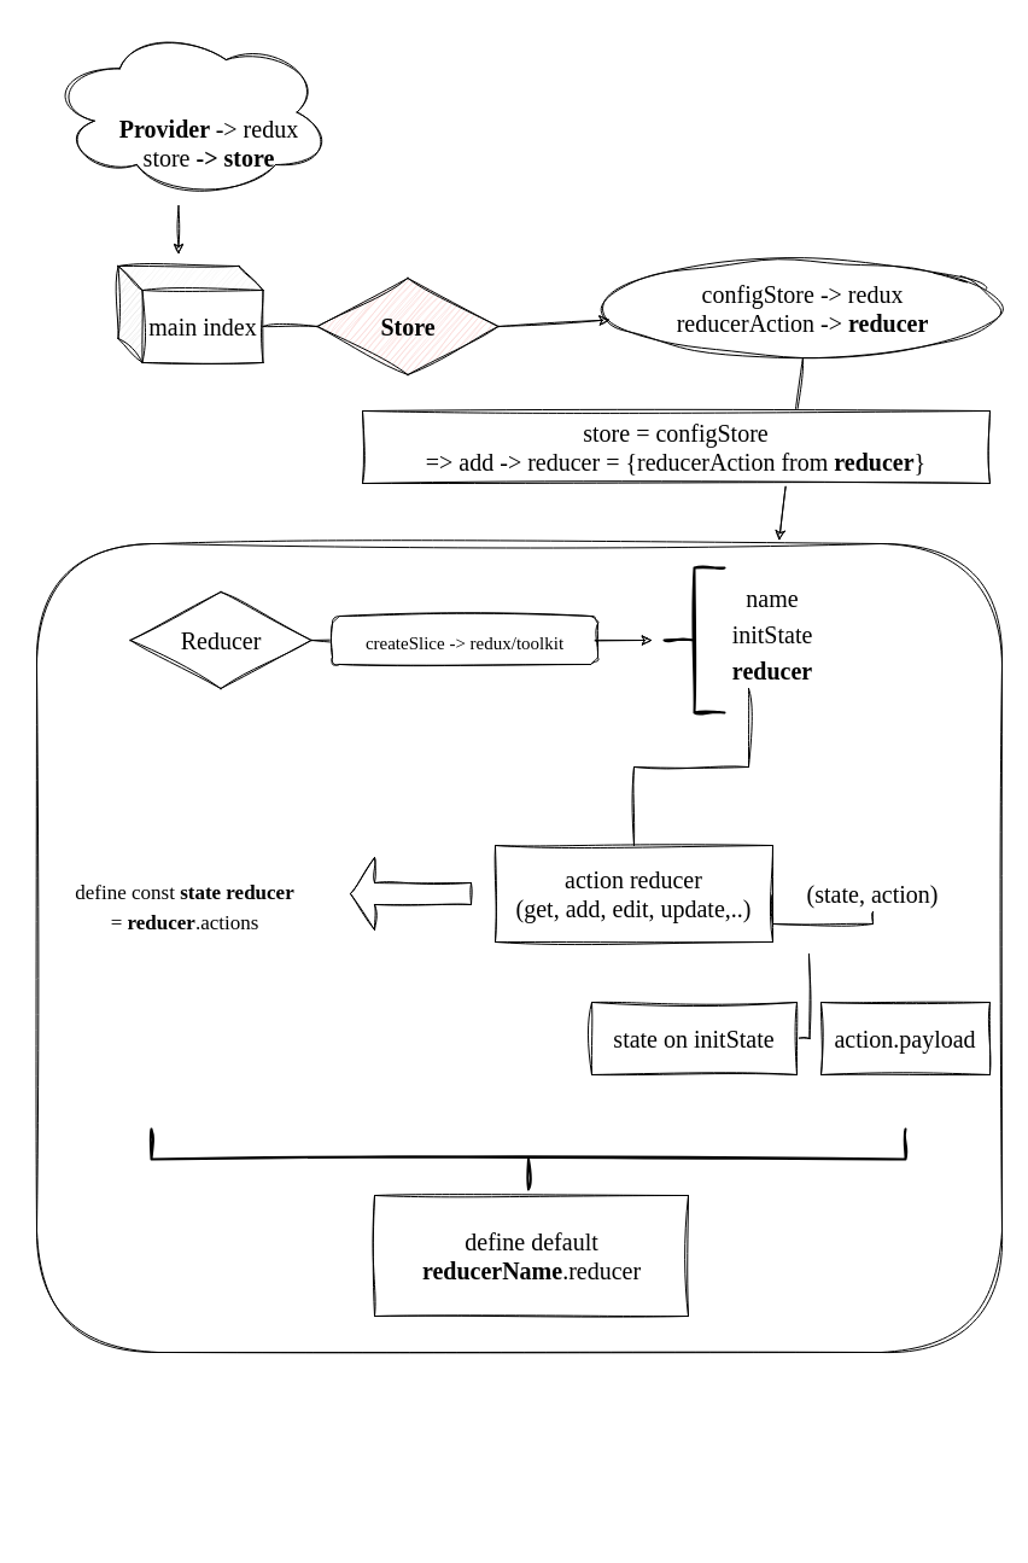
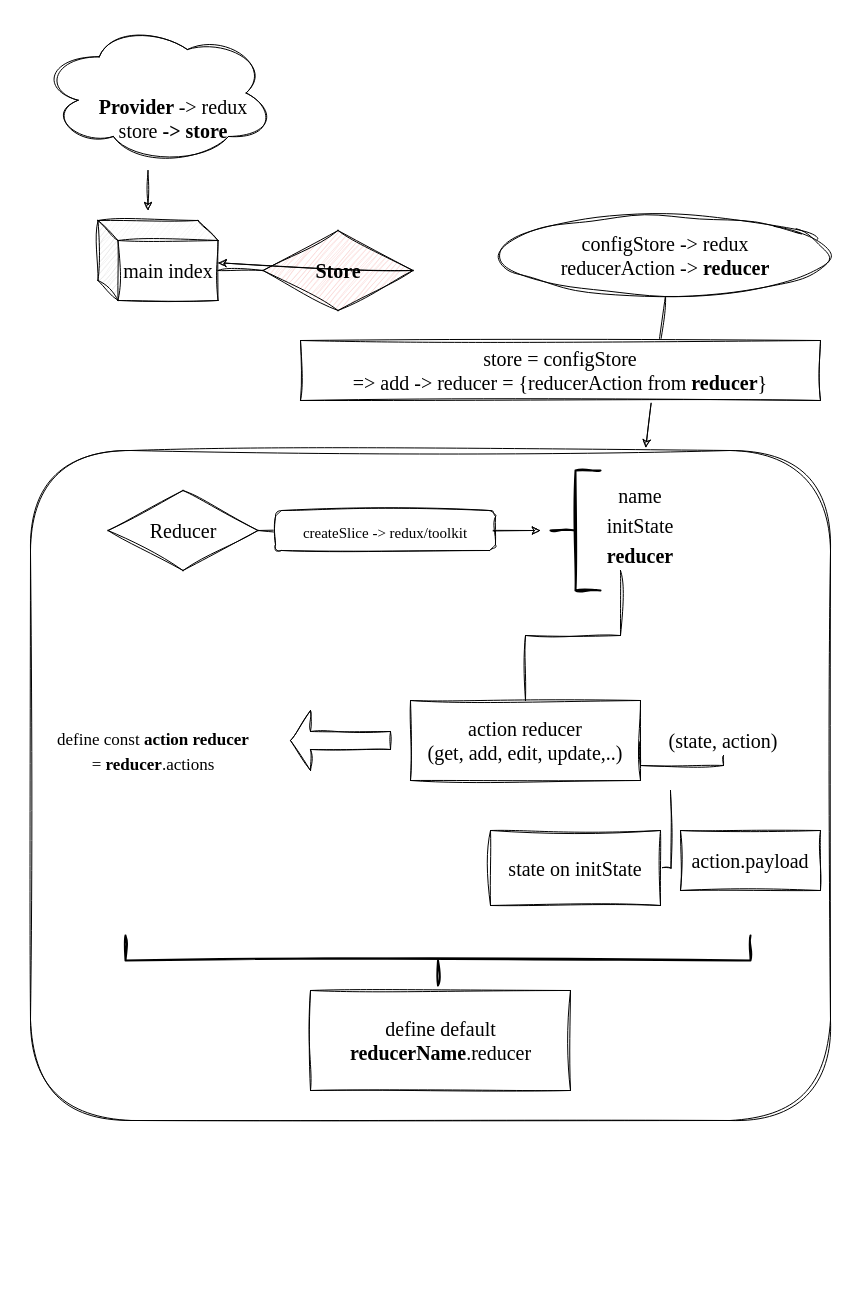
- <mxCell id="32" value="" style="endArrow=classic;html=1;rounded=0;sketch=1;hachureGap=4;jiggle=2;curveFitting=1;fontFamily=Architects Daughter;fontSource=https%3A%2F%2Ffonts.googleapis.com%2Fcss%3Ffamily%3DArchitects%2BDaughter;fontSize=16;exitX=1;exitY=0.5;exitDx=0;exitDy=0;" edge="1" parent="1" source="12" target="31"><mxGeometry width="50" height="50" relative="1" as="geometry"><mxPoint x="470" y="390" as="sourcePoint" /><mxPoint x="520" y="340" as="targetPoint" /></mxGeometry></mxCell>
+ <mxCell id="32" value="" style="endArrow=classic;html=1;rounded=0;sketch=1;hachureGap=4;jiggle=2;curveFitting=1;fontFamily=Architects Daughter;fontSource=https%3A%2F%2Ffonts.googleapis.com%2Fcss%3Ffamily%3DArchitects%2BDaughter;fontSize=16;exitX=1;exitY=0.5;exitDx=0;exitDy=0;" edge="1" parent="1" source="12" target="9"><mxGeometry width="50" height="50" relative="1" as="geometry"><mxPoint x="470" y="390" as="sourcePoint" /><mxPoint x="520" y="340" as="targetPoint" /></mxGeometry></mxCell>
- <mxCell id="27" value="&lt;font style=&quot;font-size: 17px;&quot;&gt;define const &lt;b&gt;state reducer &lt;/b&gt;&lt;br&gt;= &lt;b&gt;reducer&lt;/b&gt;.actions&lt;/font&gt;" style="text;html=1;strokeColor=none;fillColor=none;align=center;verticalAlign=middle;whiteSpace=wrap;rounded=0;fontSize=20;fontFamily=Architects Daughter;" vertex="1" parent="1"><mxGeometry y="720" width="266" height="60" as="geometry" x="20" /></mxCell>
+ <mxCell id="27" value="&lt;font style=&quot;font-size: 17px;&quot;&gt;define const &lt;b&gt;action reducer &lt;/b&gt;&lt;br&gt;= &lt;b&gt;reducer&lt;/b&gt;.actions&lt;/font&gt;" style="text;html=1;strokeColor=none;fillColor=none;align=center;verticalAlign=middle;whiteSpace=wrap;rounded=0;fontSize=20;fontFamily=Architects Daughter;" vertex="1" parent="1"><mxGeometry y="720" width="266" height="60" as="geometry" x="20" /></mxCell>
- <mxCell id="24" value="state on initState" style="whiteSpace=wrap;html=1;align=center;verticalAlign=middle;treeFolding=1;treeMoving=1;sketch=1;hachureGap=4;jiggle=2;curveFitting=1;fontFamily=Architects Daughter;fontSource=https%3A%2F%2Ffonts.googleapis.com%2Fcss%3Ffamily%3DArchitects%2BDaughter;fontSize=20;" vertex="1" parent="1"><mxGeometry x="490" y="830" width="170" height="60" as="geometry" /></mxCell>
+ <mxCell id="24" value="state on initState" style="whiteSpace=wrap;html=1;align=center;verticalAlign=middle;treeFolding=1;treeMoving=1;sketch=1;hachureGap=4;jiggle=2;curveFitting=1;fontFamily=Architects Daughter;fontSource=https%3A%2F%2Ffonts.googleapis.com%2Fcss%3Ffamily%3DArchitects%2BDaughter;fontSize=20;" vertex="1" parent="1"><mxGeometry x="490" y="830" width="170" height="75" as="geometry" /></mxCell>
